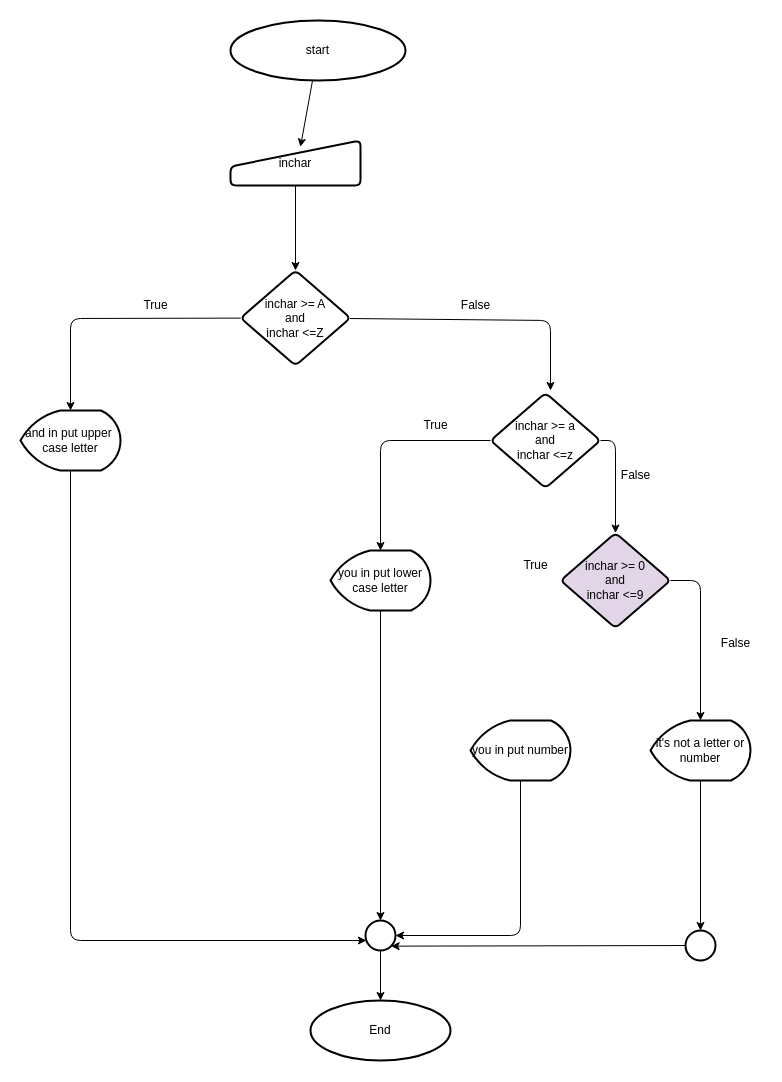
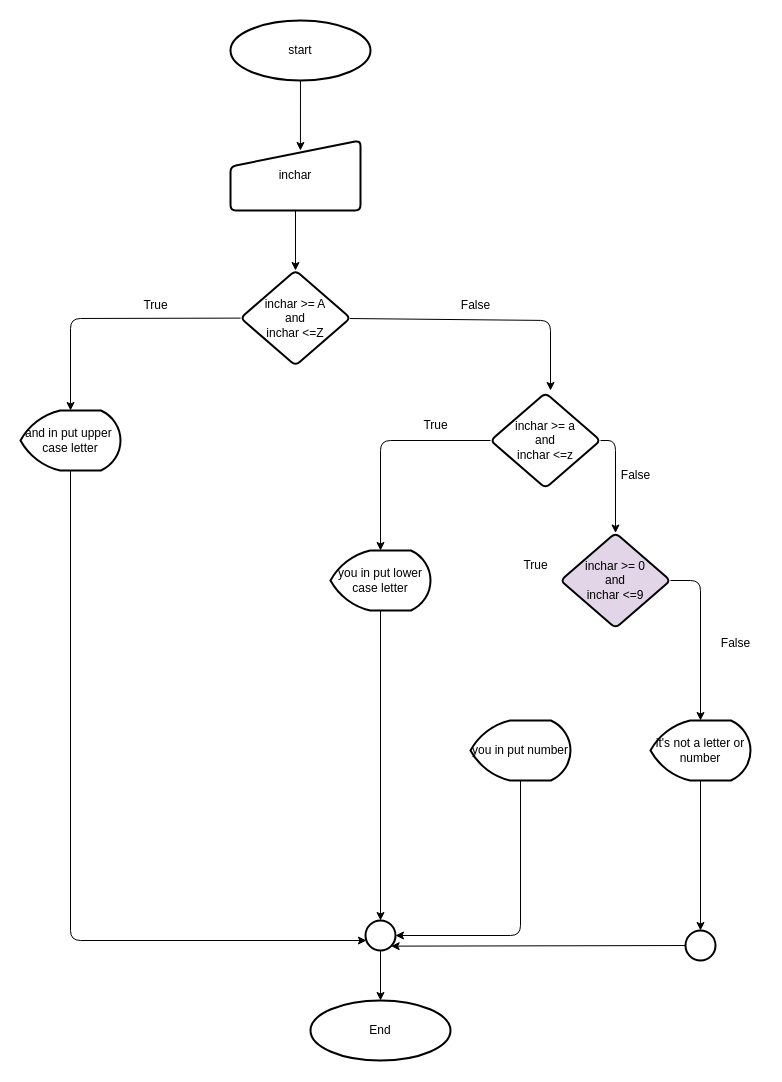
- <mxCell id="3" value="start" style="strokeWidth=2;html=1;shape=mxgraph.flowchart.start_1;whiteSpace=wrap;" vertex="1" parent="1"><mxGeometry x="230" y="20" width="175" height="60" as="geometry" /></mxCell>
+ <mxCell id="3" value="start" style="strokeWidth=2;html=1;shape=mxgraph.flowchart.start_1;whiteSpace=wrap;" vertex="1" parent="1"><mxGeometry x="230" y="20" width="140" height="60" as="geometry" /></mxCell>
- <mxCell id="5" value="inchar" style="html=1;strokeWidth=2;shape=manualInput;whiteSpace=wrap;rounded=1;size=26;arcSize=11;" vertex="1" parent="1"><mxGeometry x="230" y="140" width="130" height="45" as="geometry" /></mxCell>
+ <mxCell id="5" value="inchar" style="html=1;strokeWidth=2;shape=manualInput;whiteSpace=wrap;rounded=1;size=26;arcSize=11;" vertex="1" parent="1"><mxGeometry x="230" y="140" width="130" height="70" as="geometry" /></mxCell>
